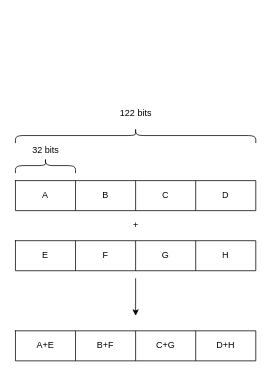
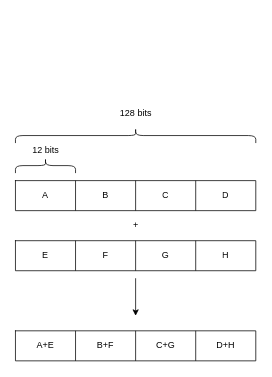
- <mxCell id="23" value="122 bits" style="text;html=1;align=center;verticalAlign=middle;resizable=0;points=[];autosize=1;strokeColor=none;fillColor=none;" vertex="1" parent="1"><mxGeometry x="150" y="140" width="60" height="20" as="geometry" /></mxCell>
+ <mxCell id="23" value="128 bits" style="text;html=1;align=center;verticalAlign=middle;resizable=0;points=[];autosize=1;strokeColor=none;fillColor=none;" vertex="1" parent="1"><mxGeometry x="150" y="140" width="60" height="20" as="geometry" /></mxCell>
- <mxCell id="25" value="32 bits" style="text;html=1;align=center;verticalAlign=middle;resizable=0;points=[];autosize=1;strokeColor=none;fillColor=none;" vertex="1" parent="1"><mxGeometry x="35" y="190" width="50" height="20" as="geometry" /></mxCell>
+ <mxCell id="25" value="12 bits" style="text;html=1;align=center;verticalAlign=middle;resizable=0;points=[];autosize=1;strokeColor=none;fillColor=none;" vertex="1" parent="1"><mxGeometry x="35" y="190" width="50" height="20" as="geometry" /></mxCell>
